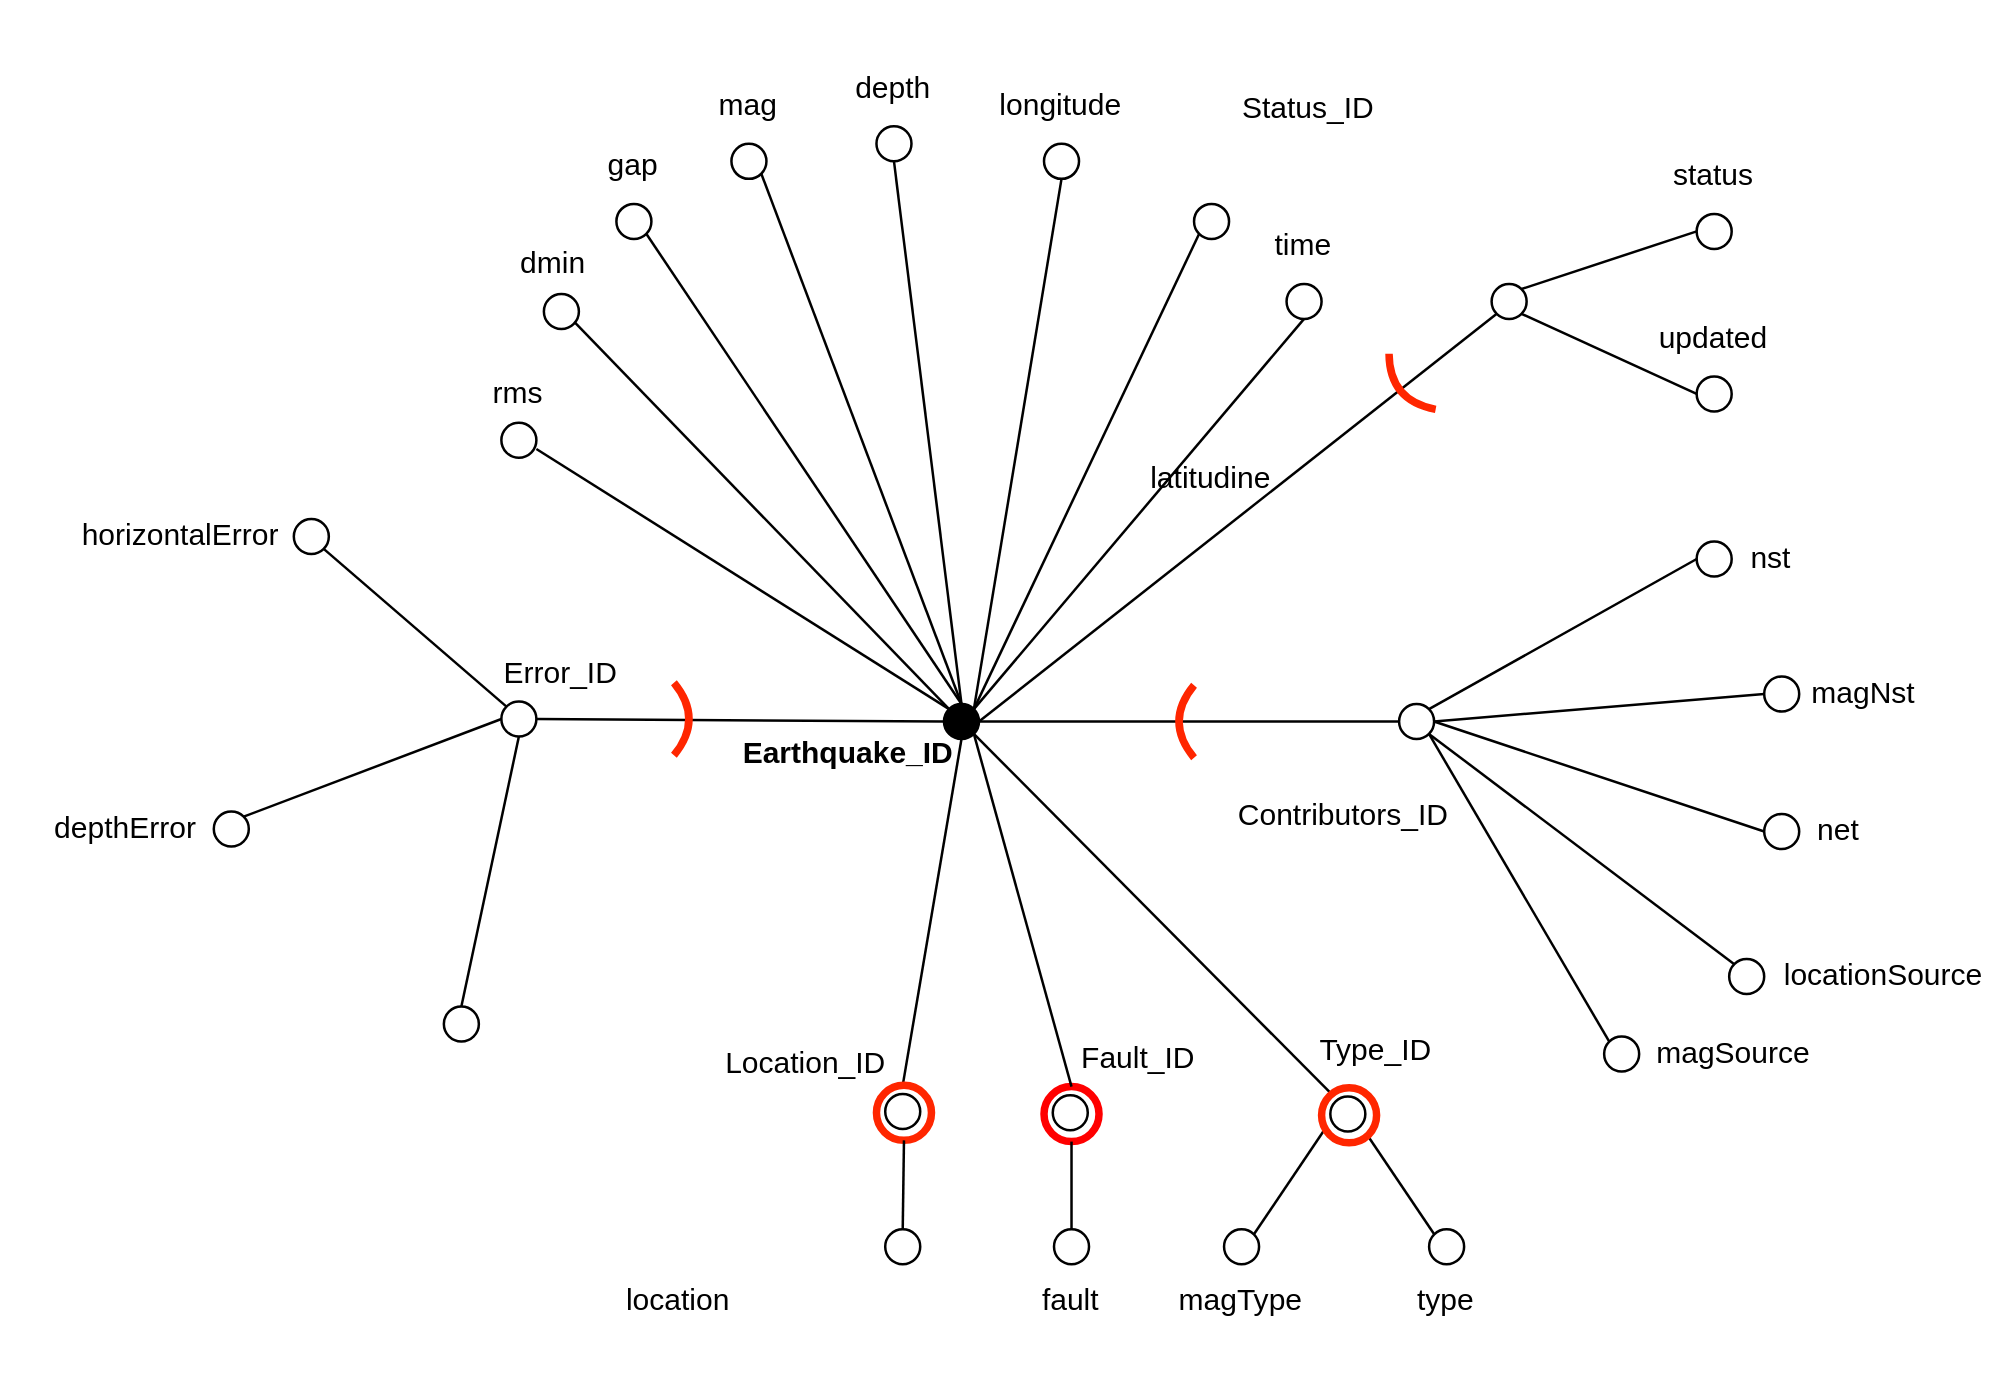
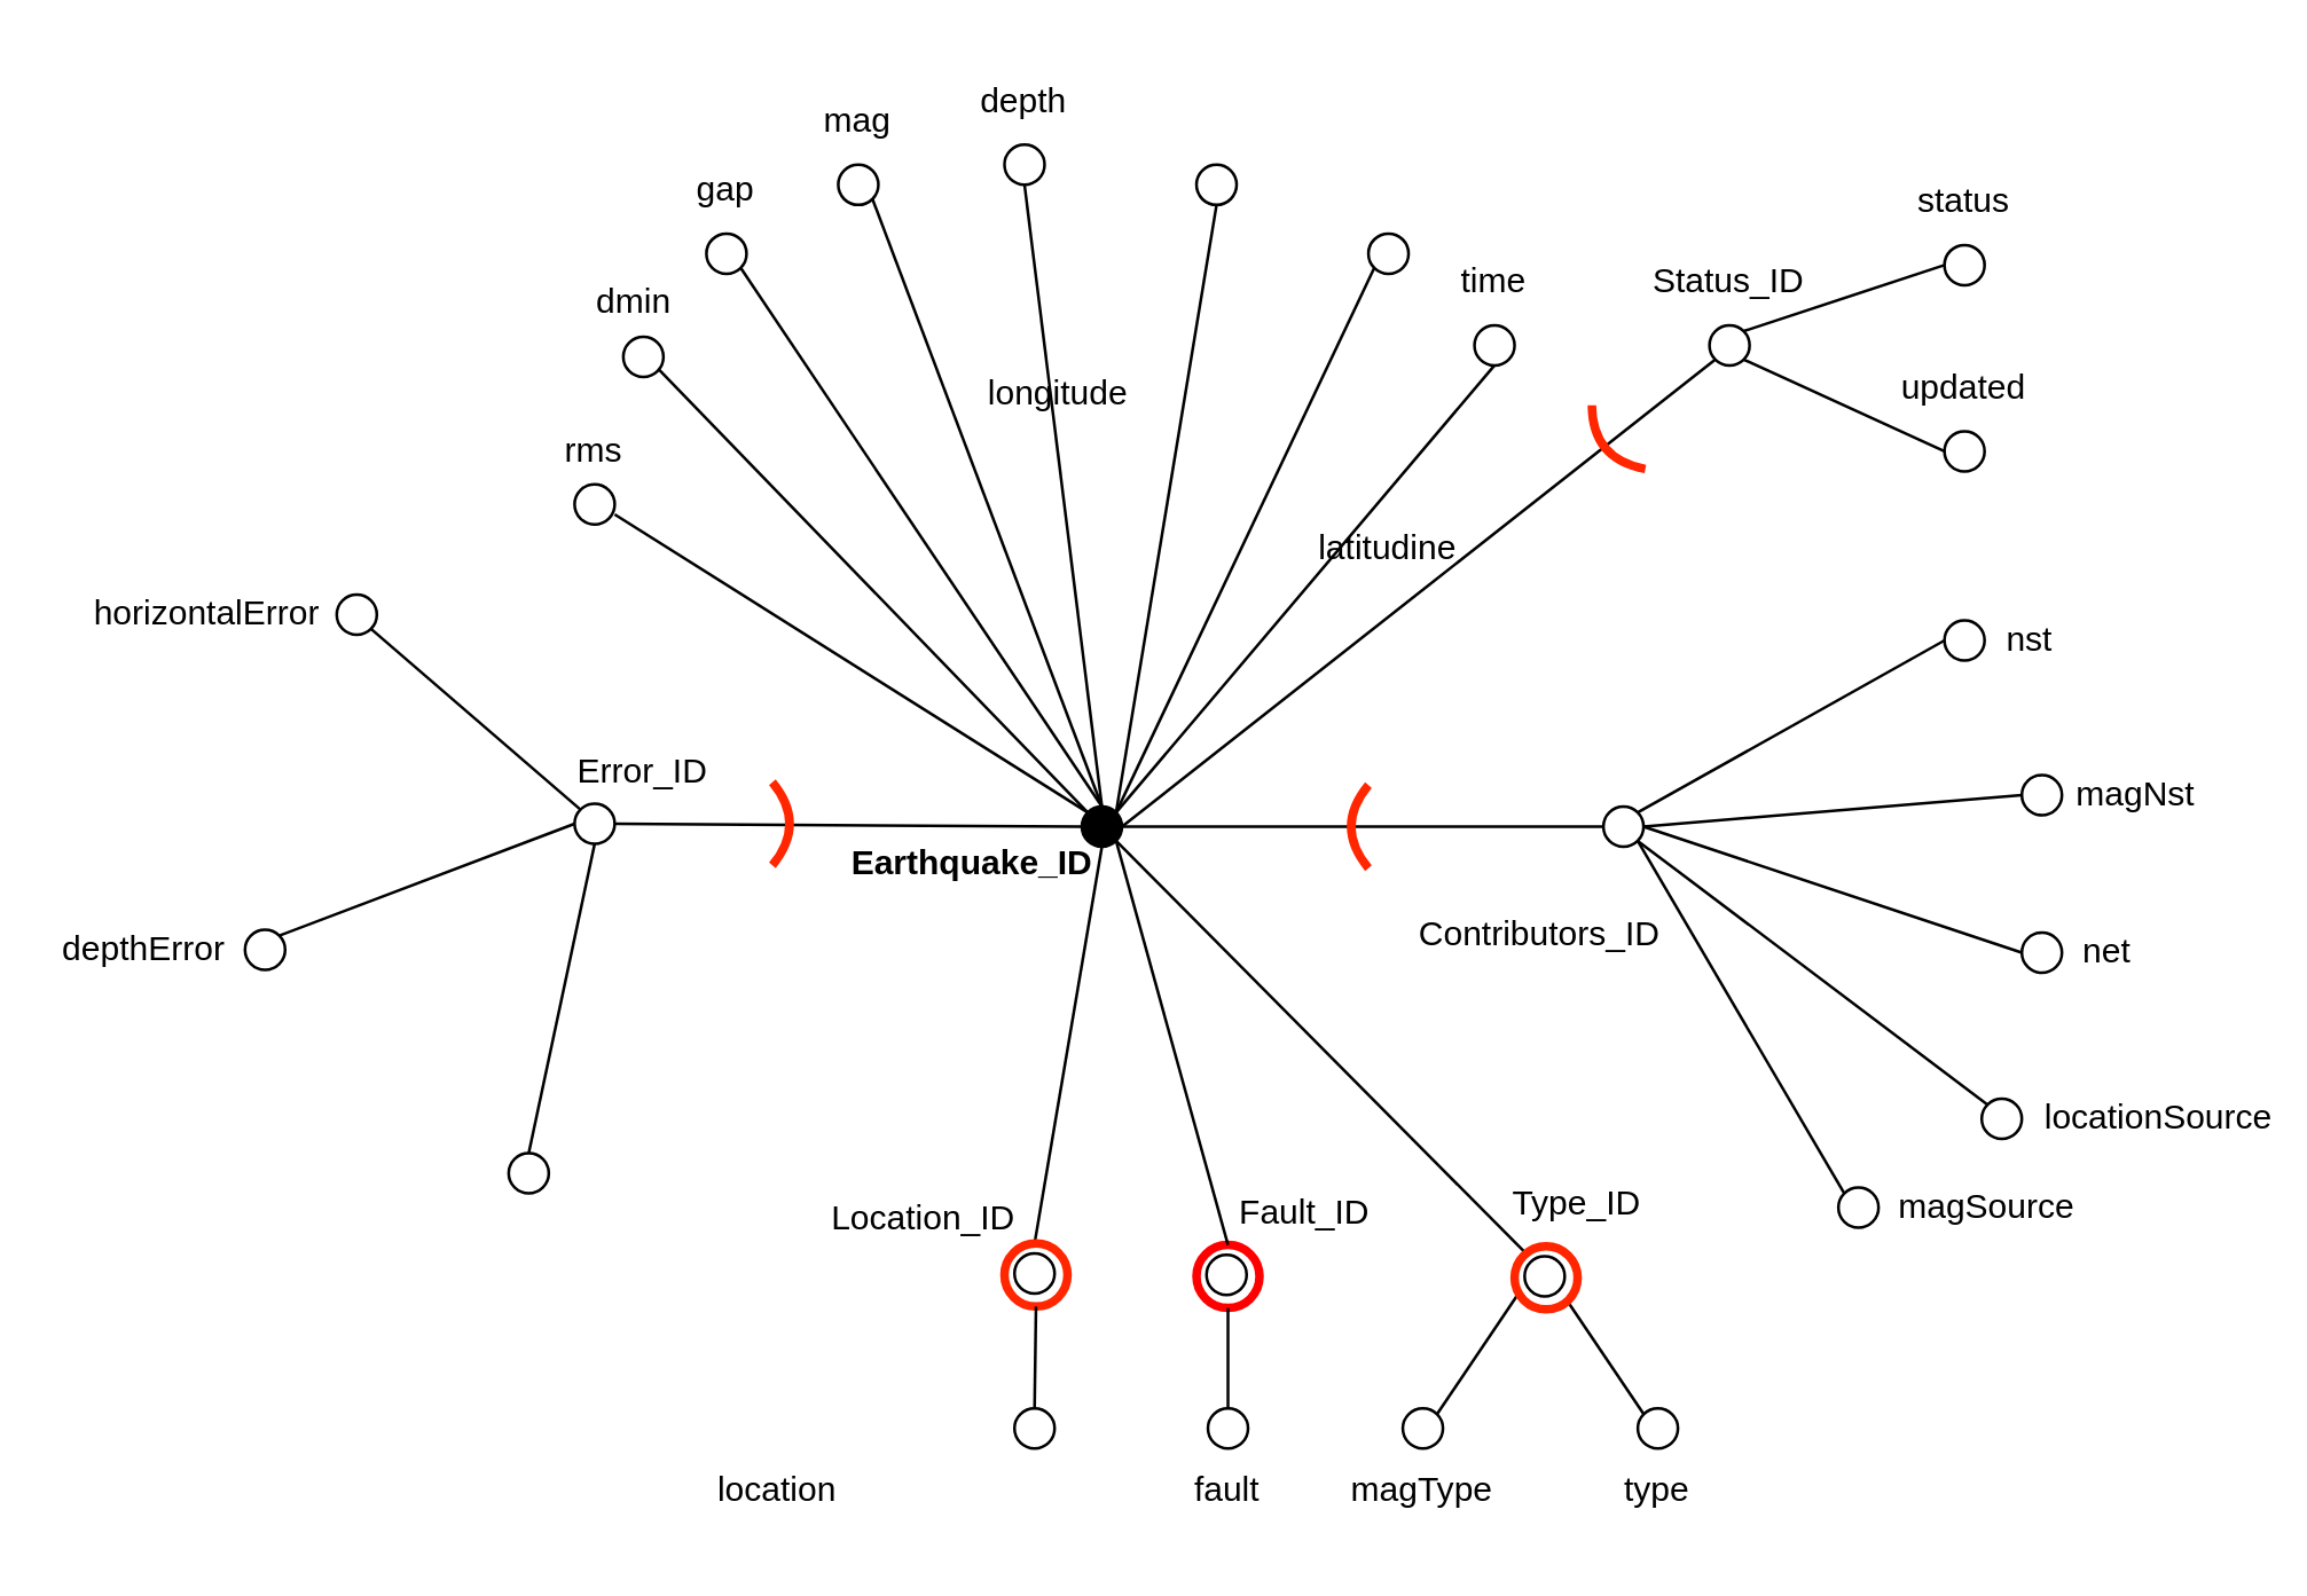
- <mxCell id="9" value="longitude" style="text;html=1;align=center;verticalAlign=middle;whiteSpace=wrap;rounded=0;" vertex="1" parent="1"><mxGeometry x="394" y="27" width="60" height="30" as="geometry" /></mxCell>
+ <mxCell id="9" value="longitude" style="text;html=1;align=center;verticalAlign=middle;whiteSpace=wrap;rounded=0;" vertex="1" parent="1"><mxGeometry x="339" y="122" width="60" height="30" as="geometry" /></mxCell>
- <mxCell id="26" value="Status_ID" style="text;html=1;align=center;verticalAlign=middle;whiteSpace=wrap;rounded=0;" vertex="1" parent="1"><mxGeometry x="493" y="28" width="60" height="30" as="geometry" /></mxCell>
+ <mxCell id="26" value="Status_ID" style="text;html=1;align=center;verticalAlign=middle;whiteSpace=wrap;rounded=0;" vertex="1" parent="1"><mxGeometry x="573" y="83" width="60" height="30" as="geometry" /></mxCell>
